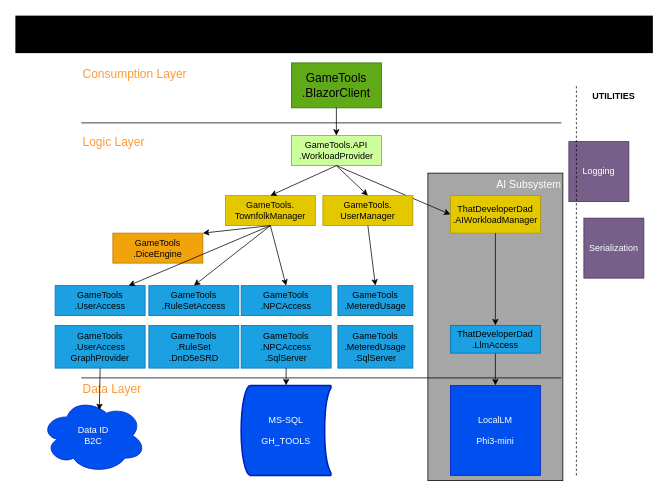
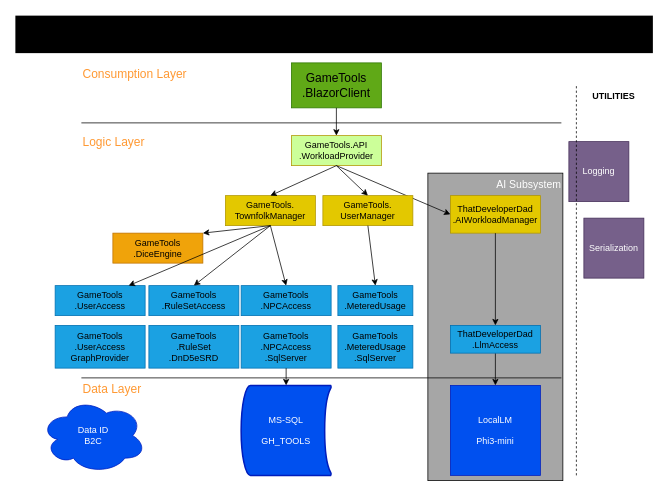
- <mxCell id="38" value="" style="endArrow=classic;html=1;rounded=0;entryX=0.557;entryY=0.16;entryDx=0;entryDy=0;entryPerimeter=0;exitX=0.5;exitY=1;exitDx=0;exitDy=0;" parent="1" source="35" target="37" edge="1"><mxGeometry width="50" height="50" relative="1" as="geometry"><mxPoint x="420" y="380" as="sourcePoint" /><mxPoint x="470" y="330" as="targetPoint" /></mxGeometry></mxCell>
